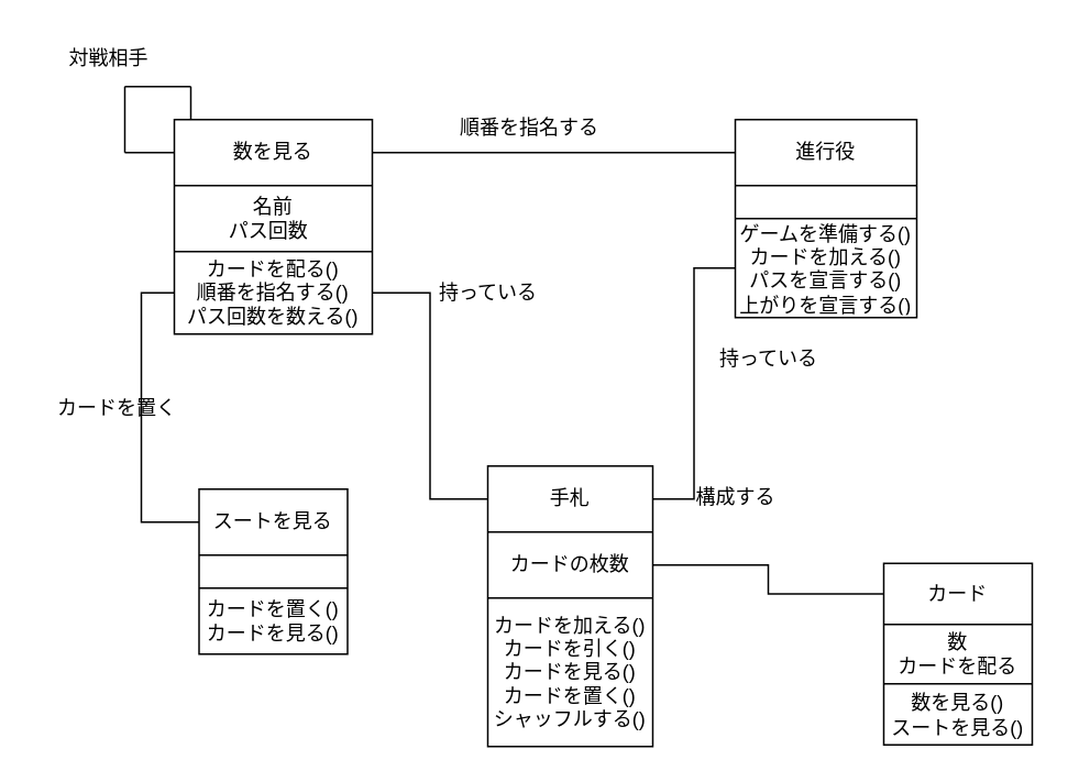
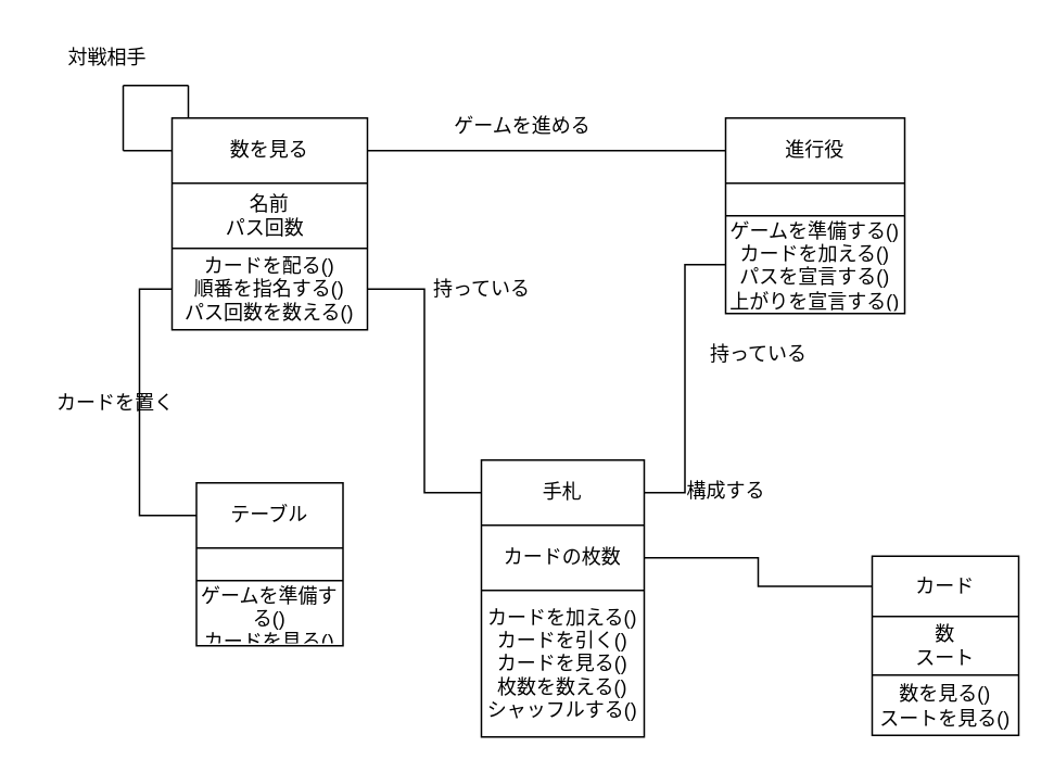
- <mxCell id="47" value="順番を指名する" style="text;html=1;align=center;verticalAlign=middle;resizable=0;points=[];autosize=1;strokeColor=none;fillColor=none;" vertex="1" parent="1"><mxGeometry x="265" y="62" width="110" height="30" as="geometry" /></mxCell>
+ <mxCell id="47" value="ゲームを進める" style="text;html=1;align=center;verticalAlign=middle;resizable=0;points=[];autosize=1;strokeColor=none;fillColor=none;" vertex="1" parent="1"><mxGeometry x="265" y="62" width="110" height="30" as="geometry" /></mxCell>
- <mxCell id="18" value="スートを見る" style="shape=partialRectangle;html=1;whiteSpace=wrap;connectable=0;strokeColor=inherit;overflow=hidden;fillColor=none;top=0;left=0;bottom=0;right=0;pointerEvents=1;" vertex="1" parent="17"><mxGeometry width="90" height="40" as="geometry"><mxRectangle width="90" height="40" as="alternateBounds" /></mxGeometry></mxCell>
+ <mxCell id="18" value="テーブル" style="shape=partialRectangle;html=1;whiteSpace=wrap;connectable=0;strokeColor=inherit;overflow=hidden;fillColor=none;top=0;left=0;bottom=0;right=0;pointerEvents=1;" vertex="1" parent="17"><mxGeometry width="90" height="40" as="geometry"><mxRectangle width="90" height="40" as="alternateBounds" /></mxGeometry></mxCell>
- <mxCell id="22" value="カードを置く()&lt;div&gt;カードを見る()&lt;br&gt;&lt;/div&gt;" style="shape=partialRectangle;html=1;whiteSpace=wrap;connectable=0;strokeColor=inherit;overflow=hidden;fillColor=none;top=0;left=0;bottom=0;right=0;pointerEvents=1;" vertex="1" parent="21"><mxGeometry width="90" height="40" as="geometry"><mxRectangle width="90" height="40" as="alternateBounds" /></mxGeometry></mxCell>
+ <mxCell id="22" value="ゲームを準備する()&lt;div&gt;カードを見る()&lt;br&gt;&lt;/div&gt;" style="shape=partialRectangle;html=1;whiteSpace=wrap;connectable=0;strokeColor=inherit;overflow=hidden;fillColor=none;top=0;left=0;bottom=0;right=0;pointerEvents=1;" vertex="1" parent="21"><mxGeometry width="90" height="40" as="geometry"><mxRectangle width="90" height="40" as="alternateBounds" /></mxGeometry></mxCell>
- <mxCell id="34" value="数&lt;div&gt;カードを配る&lt;/div&gt;" style="shape=partialRectangle;html=1;whiteSpace=wrap;connectable=0;strokeColor=inherit;overflow=hidden;fillColor=none;top=0;left=0;bottom=0;right=0;pointerEvents=1;" vertex="1" parent="33"><mxGeometry width="90" height="36" as="geometry"><mxRectangle width="90" height="36" as="alternateBounds" /></mxGeometry></mxCell>
+ <mxCell id="34" value="数&lt;div&gt;スート&lt;/div&gt;" style="shape=partialRectangle;html=1;whiteSpace=wrap;connectable=0;strokeColor=inherit;overflow=hidden;fillColor=none;top=0;left=0;bottom=0;right=0;pointerEvents=1;" vertex="1" parent="33"><mxGeometry width="90" height="36" as="geometry"><mxRectangle width="90" height="36" as="alternateBounds" /></mxGeometry></mxCell>
- <mxCell id="29" value="カードを加える()&lt;div&gt;カードを引く()&lt;/div&gt;&lt;div&gt;カードを見る()&lt;/div&gt;&lt;div&gt;カードを置く()&lt;/div&gt;&lt;div&gt;シャッフルする()&lt;/div&gt;" style="shape=partialRectangle;html=1;whiteSpace=wrap;connectable=0;strokeColor=inherit;overflow=hidden;fillColor=none;top=0;left=0;bottom=0;right=0;pointerEvents=1;" vertex="1" parent="28"><mxGeometry width="100" height="90" as="geometry"><mxRectangle width="100" height="90" as="alternateBounds" /></mxGeometry></mxCell>
+ <mxCell id="29" value="カードを加える()&lt;div&gt;カードを引く()&lt;/div&gt;&lt;div&gt;カードを見る()&lt;/div&gt;&lt;div&gt;枚数を数える()&lt;/div&gt;&lt;div&gt;シャッフルする()&lt;/div&gt;" style="shape=partialRectangle;html=1;whiteSpace=wrap;connectable=0;strokeColor=inherit;overflow=hidden;fillColor=none;top=0;left=0;bottom=0;right=0;pointerEvents=1;" vertex="1" parent="28"><mxGeometry width="100" height="90" as="geometry"><mxRectangle width="100" height="90" as="alternateBounds" /></mxGeometry></mxCell>
